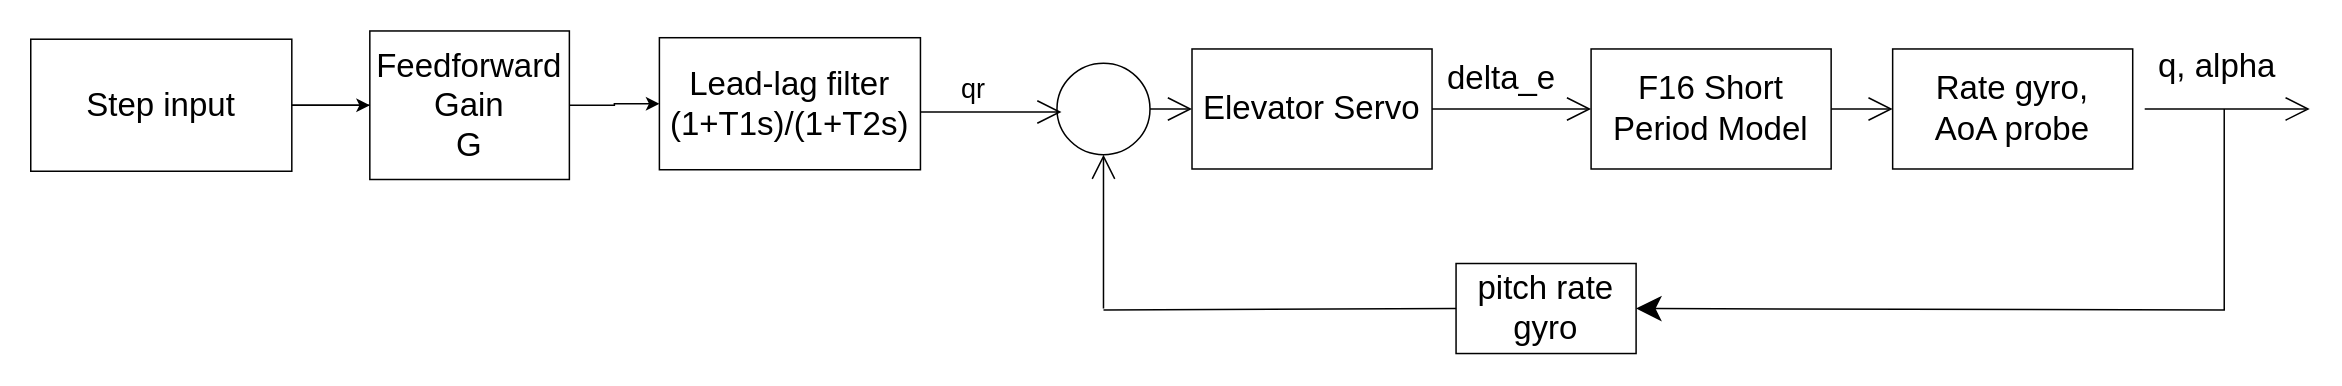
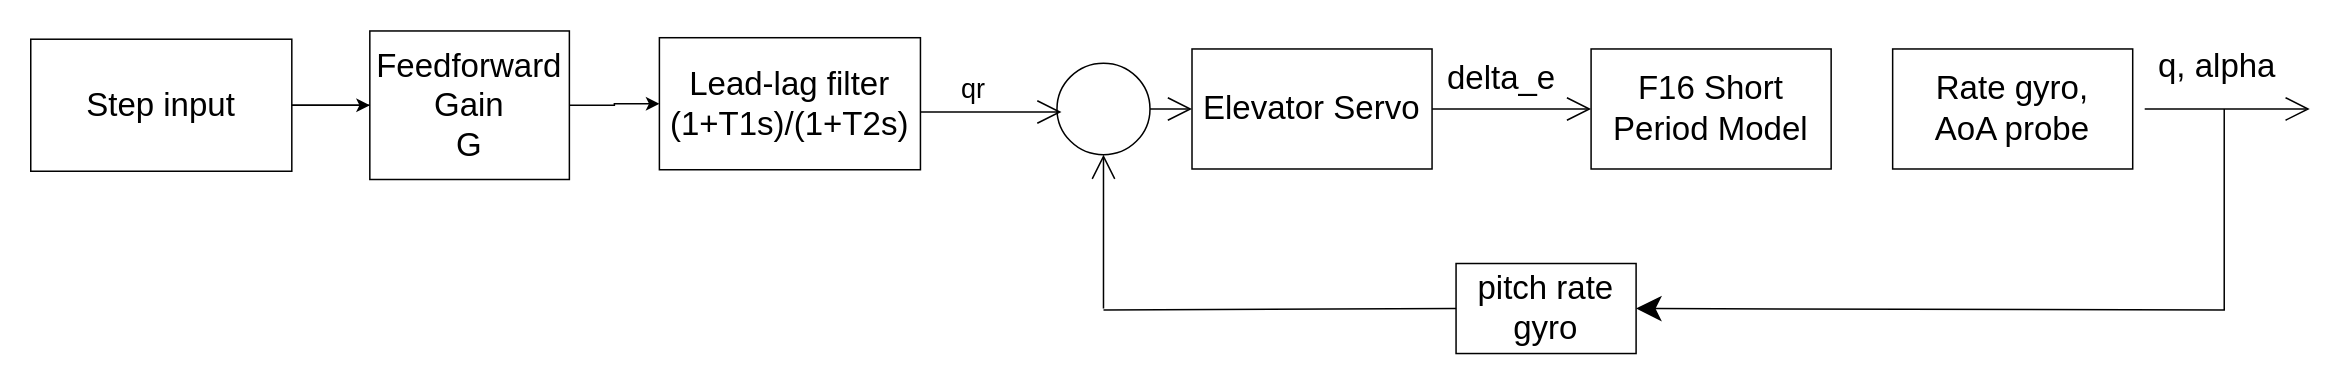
- <mxCell id="5" style="edgeStyle=none;curved=1;rounded=0;orthogonalLoop=1;jettySize=auto;html=1;entryX=0;entryY=0.5;entryDx=0;entryDy=0;endArrow=open;startSize=14;endSize=14;sourcePerimeterSpacing=8;targetPerimeterSpacing=8;exitX=1;exitY=0.5;exitDx=0;exitDy=0;fontSize=22;" parent="1" source="6" target="8" edge="1"><mxGeometry relative="1" as="geometry" /></mxCell>
